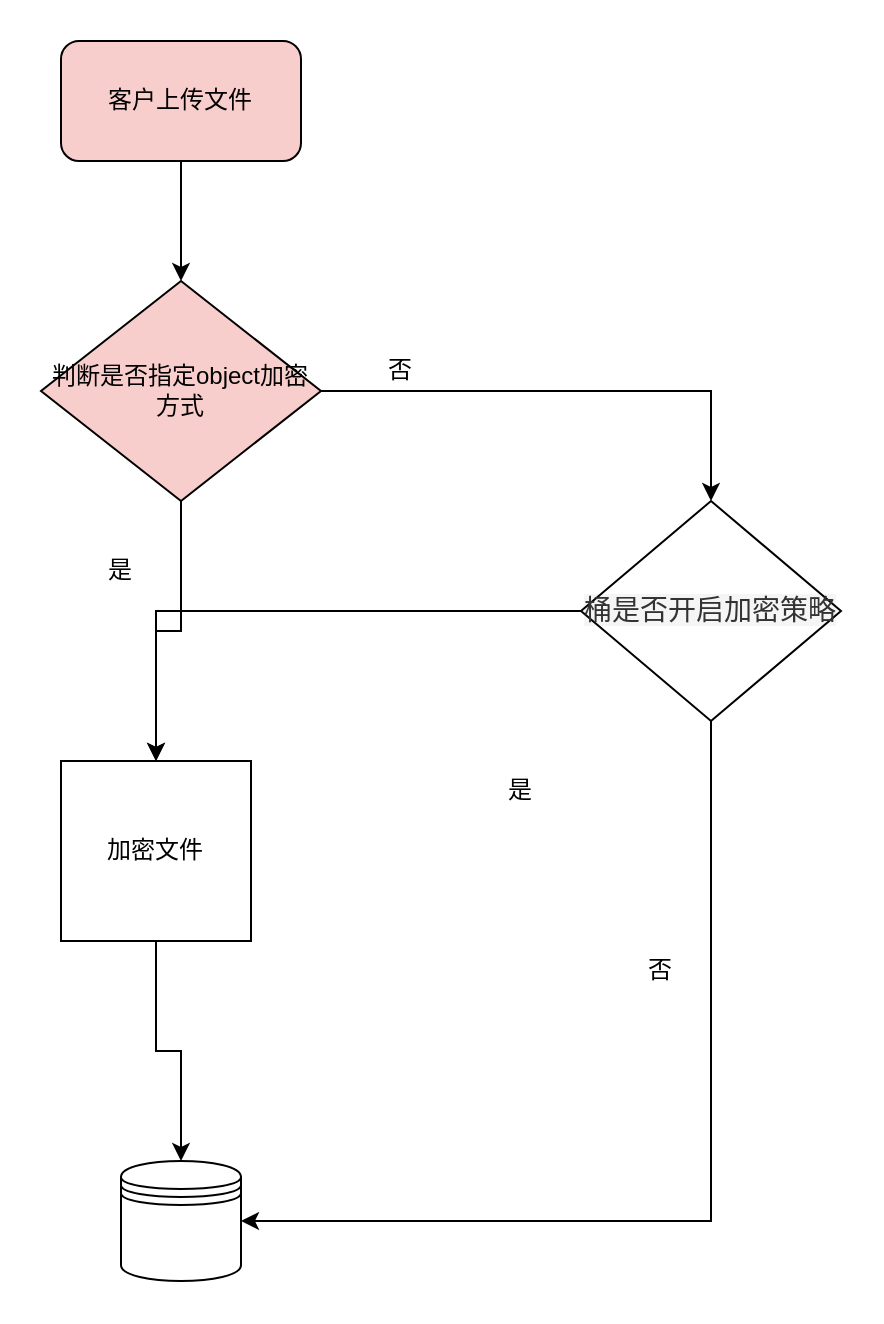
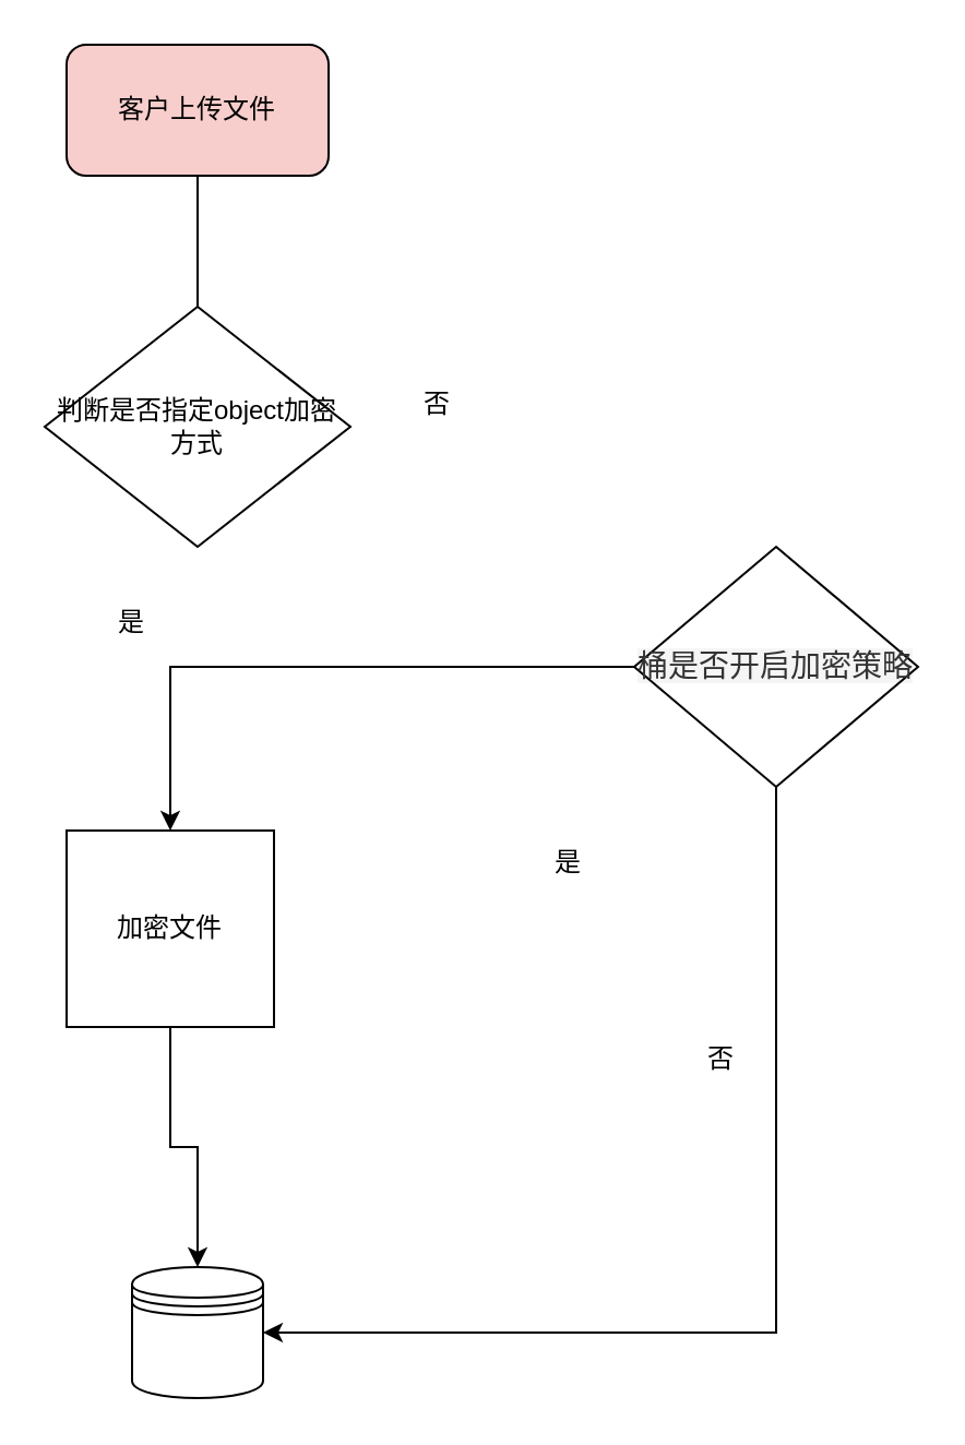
- <mxCell id="15" style="edgeStyle=orthogonalEdgeStyle;rounded=0;orthogonalLoop=1;jettySize=auto;html=1;entryX=0.5;entryY=0;entryDx=0;entryDy=0;" parent="1" source="16" target="4" edge="1"><mxGeometry relative="1" as="geometry" /></mxCell>
+ <mxCell id="15" style="edgeStyle=orthogonalEdgeStyle;rounded=0;orthogonalLoop=1;jettySize=auto;html=1;entryX=0.5;entryY=0;entryDx=0;entryDy=0;endArrow=none;" parent="1" source="16" target="4" edge="1"><mxGeometry relative="1" as="geometry" /></mxCell>
- <mxCell id="4" value="判断是否指定object加密方式" style="rhombus;whiteSpace=wrap;html=1;fillColor=#f8cecc;" parent="1" vertex="1"><mxGeometry x="20" y="140" width="140" height="110" as="geometry" /></mxCell>
+ <mxCell id="4" value="判断是否指定object加密方式" style="rhombus;whiteSpace=wrap;html=1;" parent="1" vertex="1"><mxGeometry x="20" y="140" width="140" height="110" as="geometry" /></mxCell>
- <mxCell id="3" style="edgeStyle=orthogonalEdgeStyle;rounded=0;orthogonalLoop=1;jettySize=auto;html=1;exitX=1;exitY=0.5;exitDx=0;exitDy=0;entryX=0.5;entryY=0;entryDx=0;entryDy=0;" parent="1" source="4" target="12" edge="1"><mxGeometry relative="1" as="geometry" /></mxCell>
- <mxCell id="2" style="edgeStyle=orthogonalEdgeStyle;rounded=0;orthogonalLoop=1;jettySize=auto;html=1;" parent="1" source="4" target="6" edge="1"><mxGeometry relative="1" as="geometry" /></mxCell>
